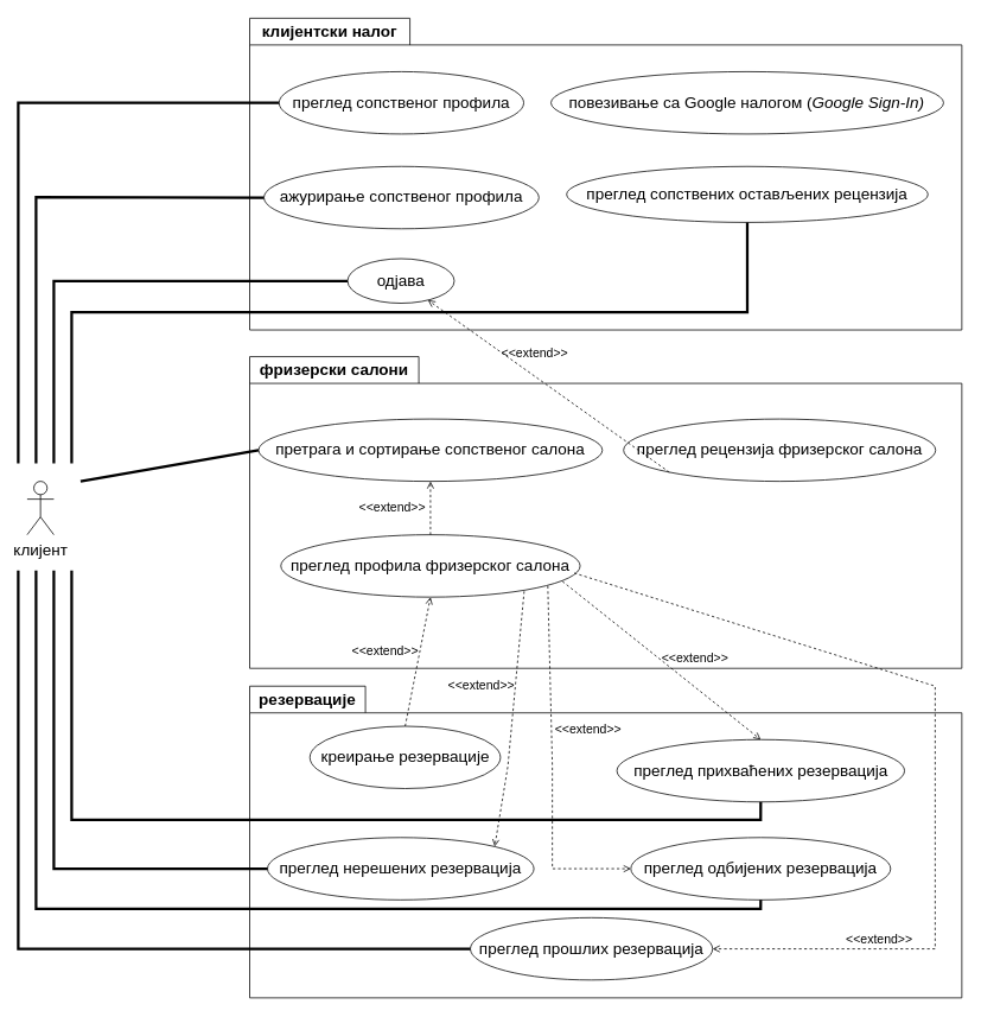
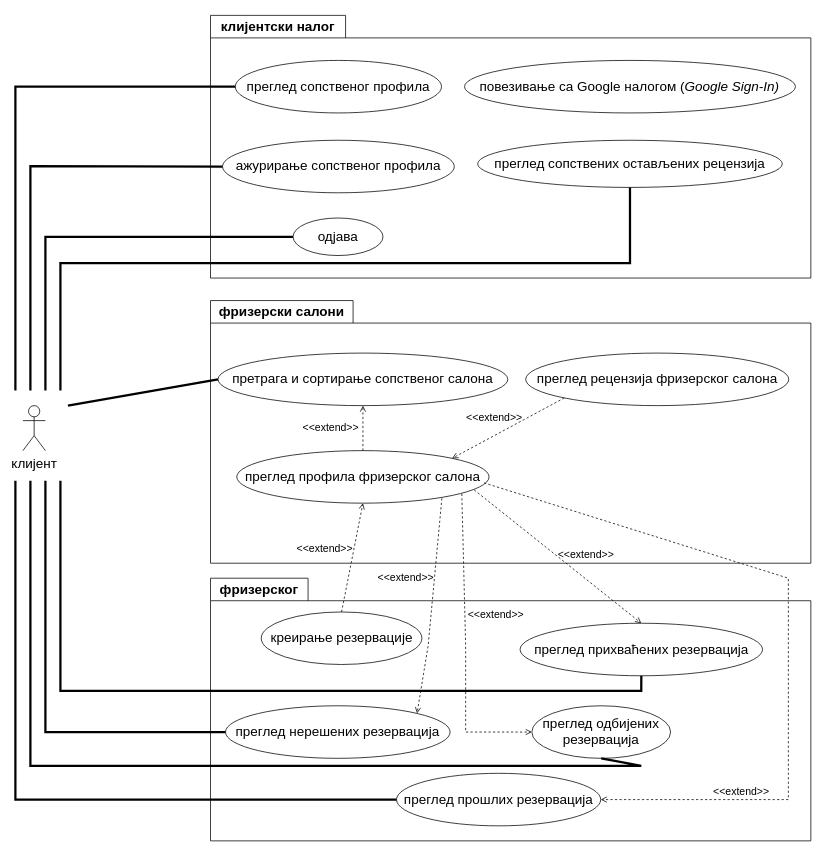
- <mxCell id="16" value="&lt;font style=&quot;font-size: 14px;&quot;&gt;&amp;lt;&amp;lt;extend&amp;gt;&amp;gt;&lt;/font&gt;" style="html=1;verticalAlign=bottom;labelBackgroundColor=none;endArrow=open;endFill=0;dashed=1;rounded=0;exitX=0;exitY=1;exitDx=0;exitDy=0;" parent="10" source="12" target="9" edge="1"><mxGeometry x="0.174" y="-12" width="160" relative="1" as="geometry"><mxPoint x="304.225" y="140" as="sourcePoint" /><mxPoint x="484.507" y="140" as="targetPoint" /><mxPoint as="offset" /></mxGeometry></mxCell>
+ <mxCell id="16" value="&lt;font style=&quot;font-size: 14px;&quot;&gt;&amp;lt;&amp;lt;extend&amp;gt;&amp;gt;&lt;/font&gt;" style="html=1;verticalAlign=bottom;labelBackgroundColor=none;endArrow=open;endFill=0;dashed=1;rounded=0;entryX=1;entryY=0;entryDx=0;entryDy=0;exitX=0;exitY=1;exitDx=0;exitDy=0;" parent="10" source="12" target="14" edge="1"><mxGeometry x="0.174" y="-12" width="160" relative="1" as="geometry"><mxPoint x="304.225" y="140" as="sourcePoint" /><mxPoint x="484.507" y="140" as="targetPoint" /><mxPoint as="offset" /></mxGeometry></mxCell>
- <mxCell id="17" value="&lt;font style=&quot;font-size: 18px;&quot;&gt;резервације&lt;/font&gt;" style="shape=folder;fontStyle=1;tabWidth=130;tabHeight=30;tabPosition=left;html=1;boundedLbl=1;labelInHeader=1;container=1;collapsible=0;whiteSpace=wrap;" parent="1" vertex="1"><mxGeometry x="280" y="770" width="800" height="350" as="geometry" /></mxCell>
+ <mxCell id="17" value="&lt;font style=&quot;font-size: 18px;&quot;&gt;фризерског&lt;/font&gt;" style="shape=folder;fontStyle=1;tabWidth=130;tabHeight=30;tabPosition=left;html=1;boundedLbl=1;labelInHeader=1;container=1;collapsible=0;whiteSpace=wrap;" parent="1" vertex="1"><mxGeometry x="280" y="770" width="800" height="350" as="geometry" /></mxCell>
- <mxCell id="21" value="&lt;font style=&quot;font-size: 18px;&quot;&gt;преглед одбијених резервација&lt;/font&gt;" style="ellipse;whiteSpace=wrap;html=1;" parent="17" vertex="1"><mxGeometry x="428.16" y="170" width="291.83" height="70" as="geometry" /></mxCell>
+ <mxCell id="21" value="&lt;font style=&quot;font-size: 18px;&quot;&gt;преглед одбијених резервација&lt;/font&gt;" style="ellipse;whiteSpace=wrap;html=1;" parent="17" vertex="1"><mxGeometry x="428.16" y="170" width="185" height="70" as="geometry" /></mxCell>
